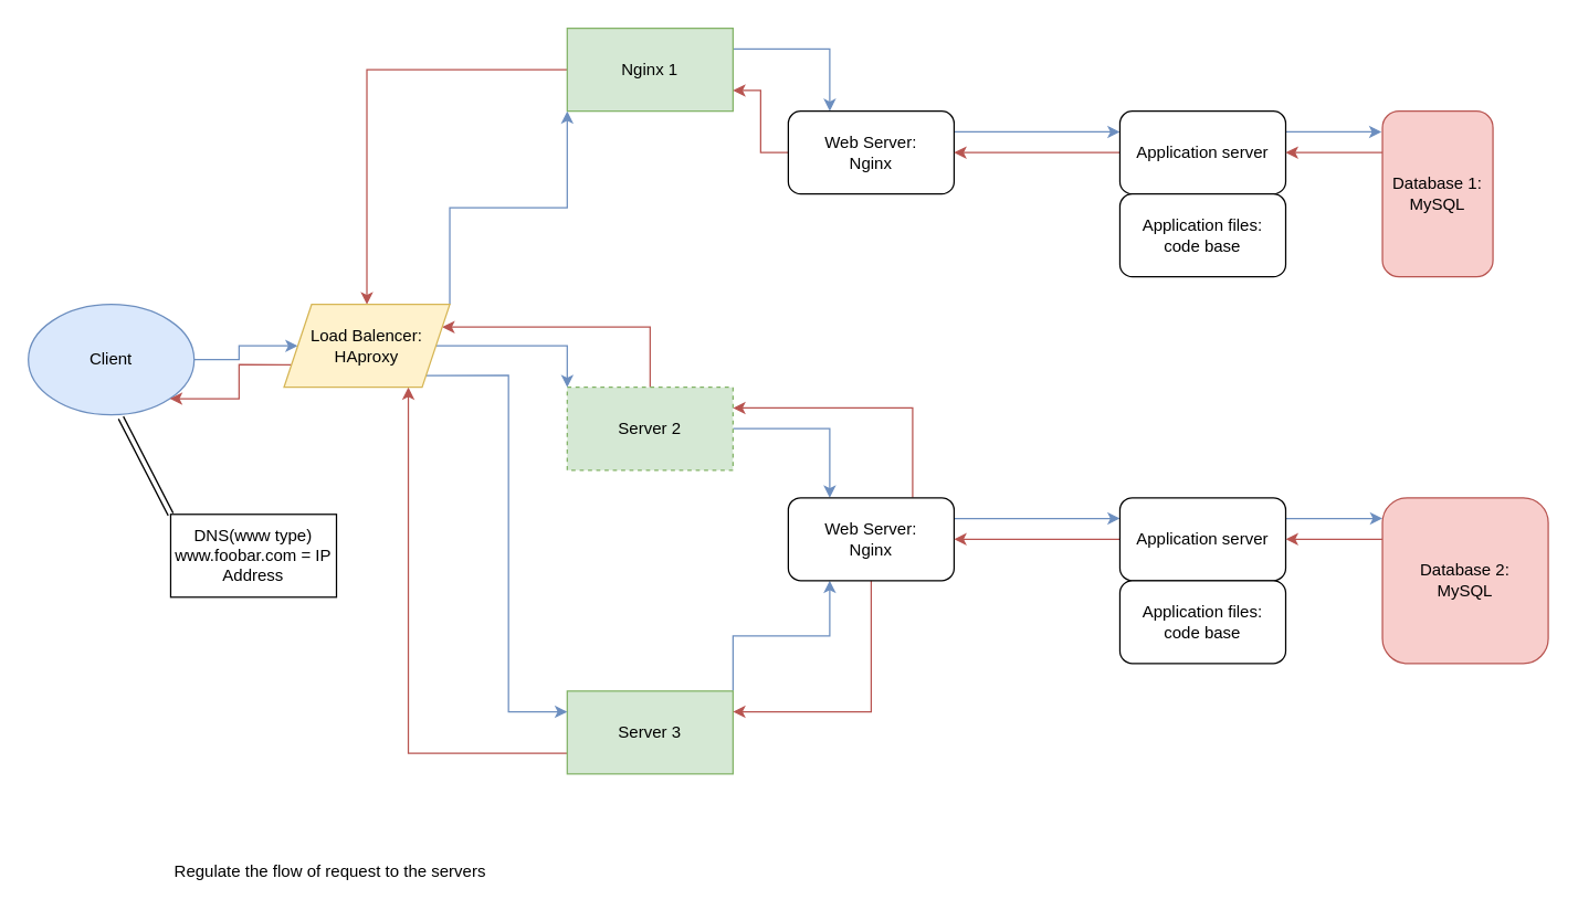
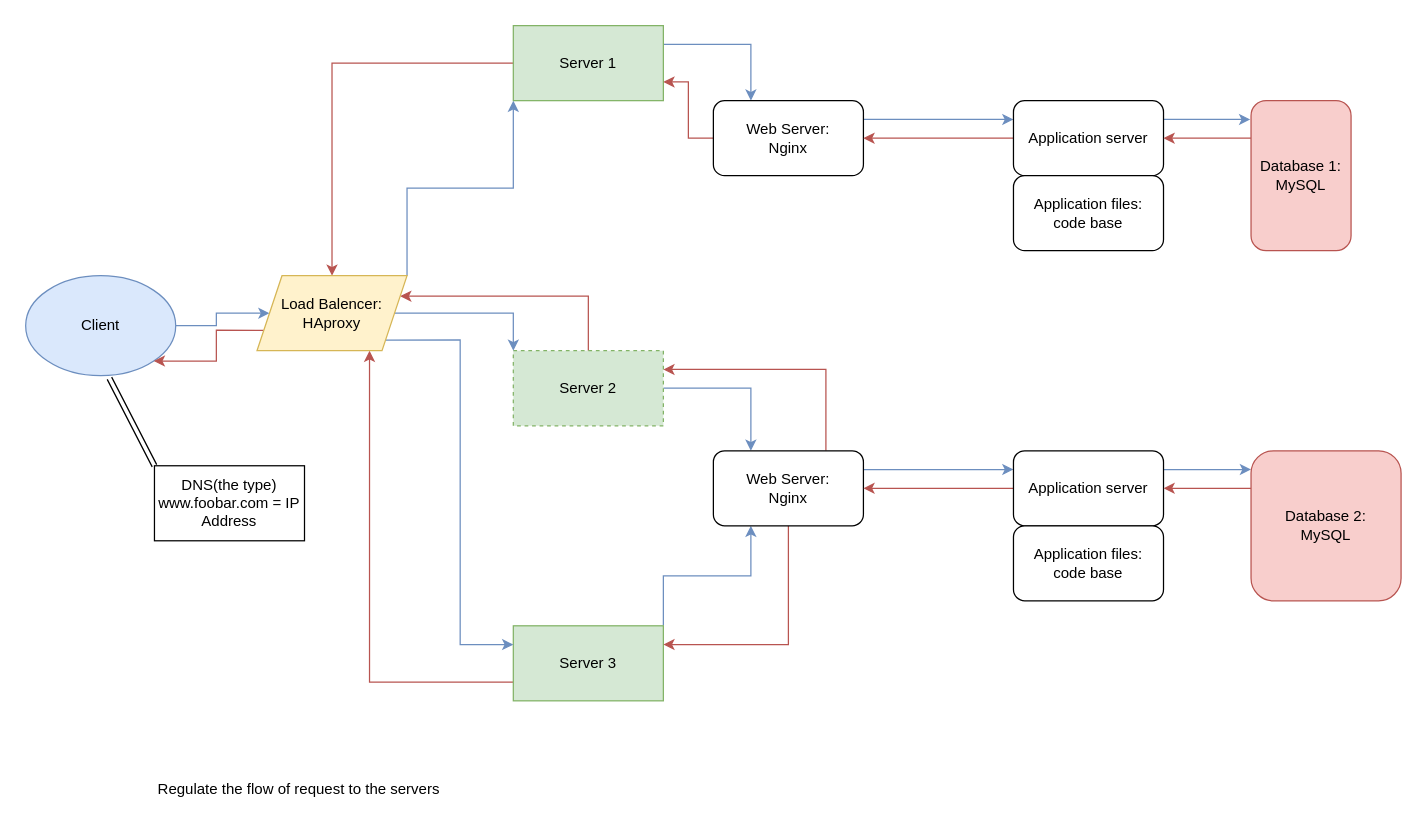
- <mxCell id="6" value="Nginx 1" style="rounded=0;whiteSpace=wrap;html=1;fillColor=#d5e8d4;strokeColor=#82b366;" vertex="1" parent="1"><mxGeometry x="410" y="20" width="120" height="60" as="geometry" /></mxCell>
+ <mxCell id="6" value="Server 1" style="rounded=0;whiteSpace=wrap;html=1;fillColor=#d5e8d4;strokeColor=#82b366;" vertex="1" parent="1"><mxGeometry x="410" y="20" width="120" height="60" as="geometry" /></mxCell>
- <mxCell id="38" value="&lt;span&gt;DNS(www type)&lt;/span&gt;&lt;br&gt;&lt;span&gt;www.foobar.com = IP Address&lt;/span&gt;" style="rounded=0;whiteSpace=wrap;html=1;" vertex="1" parent="1"><mxGeometry x="123" y="372" width="120" height="60" as="geometry" /></mxCell>
+ <mxCell id="38" value="&lt;span&gt;DNS(the type)&lt;/span&gt;&lt;br&gt;&lt;span&gt;www.foobar.com = IP Address&lt;/span&gt;" style="rounded=0;whiteSpace=wrap;html=1;" vertex="1" parent="1"><mxGeometry x="123" y="372" width="120" height="60" as="geometry" /></mxCell>
